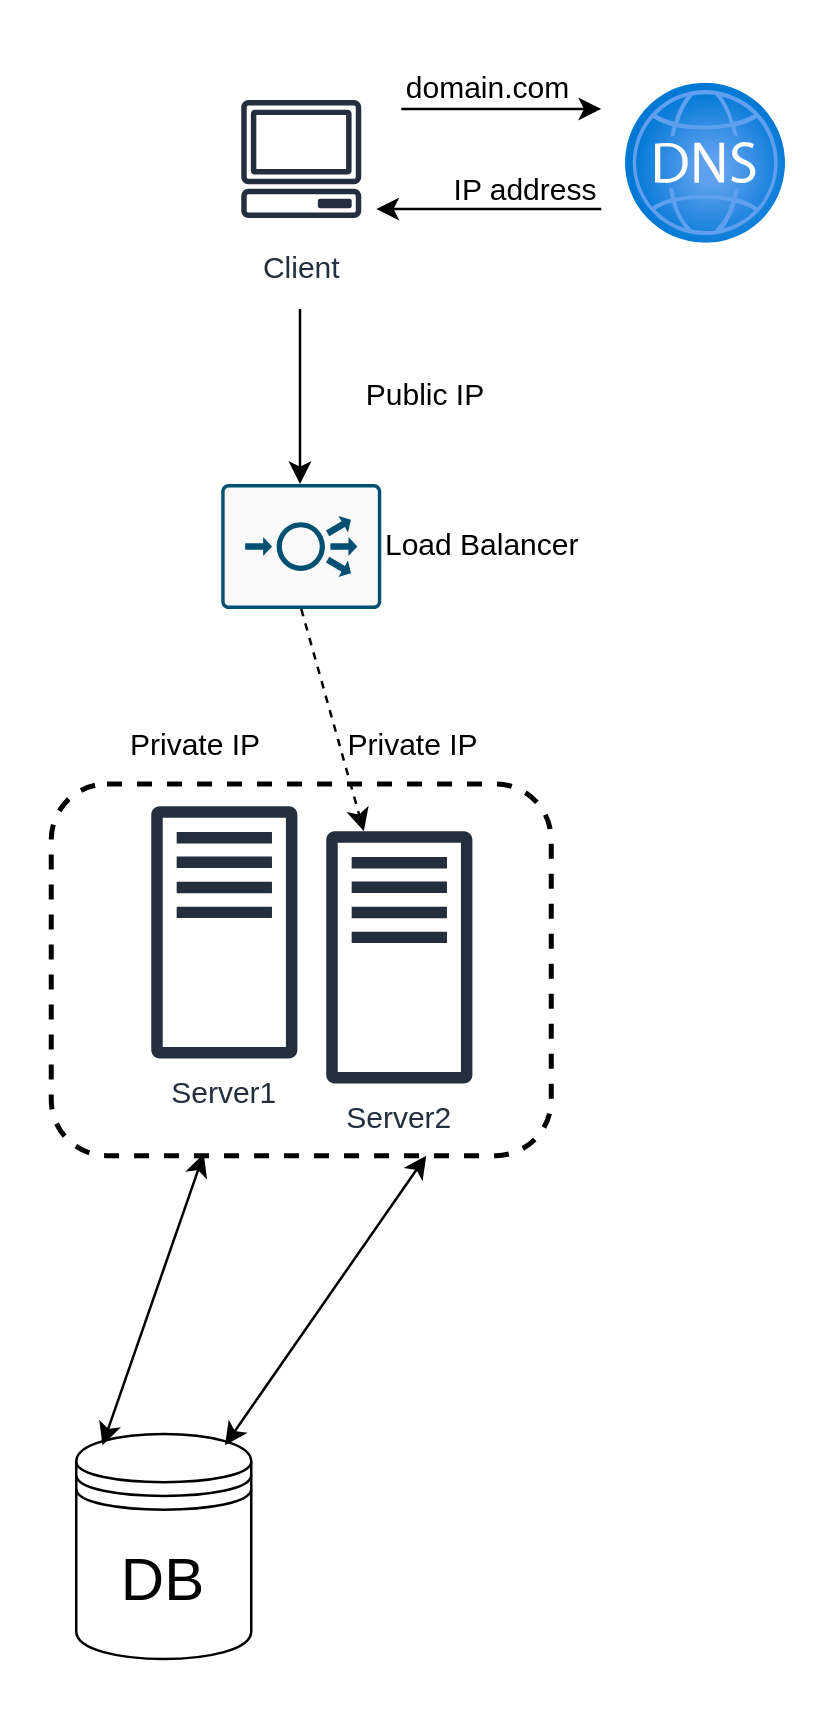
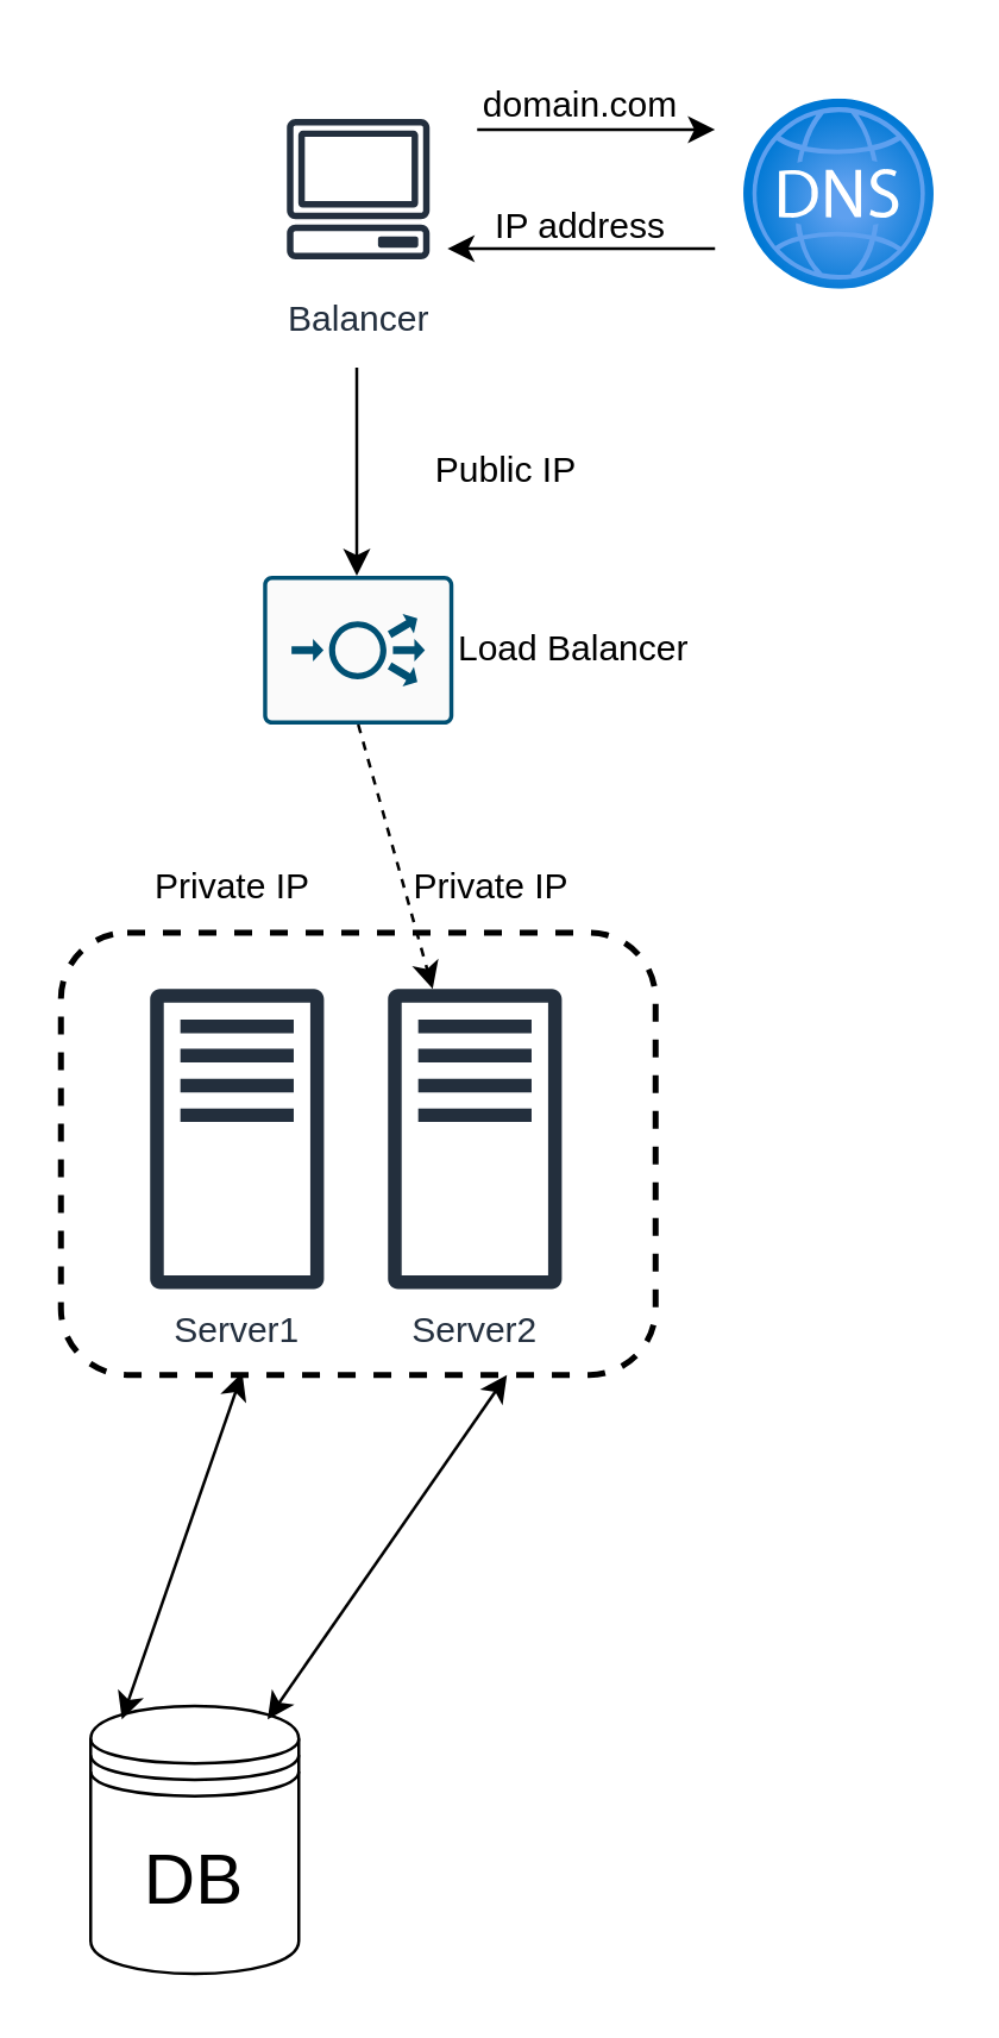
- <mxCell id="8" value="IP address" style="text;html=1;align=center;verticalAlign=middle;whiteSpace=wrap;rounded=0;" parent="1" vertex="1"><mxGeometry x="180" y="61" width="60" height="30" as="geometry" /></mxCell>
+ <mxCell id="8" value="IP address" style="text;html=1;align=center;verticalAlign=middle;whiteSpace=wrap;rounded=0;" parent="1" vertex="1"><mxGeometry x="165" y="61" width="60" height="30" as="geometry" /></mxCell>
- <mxCell id="4" value="Client" style="sketch=0;outlineConnect=0;fontColor=#232F3E;gradientColor=none;strokeColor=#232F3E;fillColor=#ffffff;dashed=0;verticalLabelPosition=bottom;verticalAlign=top;align=center;html=1;fontSize=12;fontStyle=0;aspect=fixed;shape=mxgraph.aws4.resourceIcon;resIcon=mxgraph.aws4.client;" parent="1" vertex="1"><mxGeometry x="90" y="33" width="60" height="60" as="geometry" /></mxCell>
+ <mxCell id="4" value="Balancer" style="sketch=0;outlineConnect=0;fontColor=#232F3E;gradientColor=none;strokeColor=#232F3E;fillColor=#ffffff;dashed=0;verticalLabelPosition=bottom;verticalAlign=top;align=center;html=1;fontSize=12;fontStyle=0;aspect=fixed;shape=mxgraph.aws4.resourceIcon;resIcon=mxgraph.aws4.client;" parent="1" vertex="1"><mxGeometry x="90" y="33" width="60" height="60" as="geometry" /></mxCell>
- <mxCell id="11" value="Server1" style="sketch=0;outlineConnect=0;fontColor=#232F3E;gradientColor=none;fillColor=#232F3D;strokeColor=none;dashed=0;verticalLabelPosition=bottom;verticalAlign=top;align=center;html=1;fontSize=12;fontStyle=0;aspect=fixed;pointerEvents=1;shape=mxgraph.aws4.traditional_server;strokeWidth=1;" vertex="1" parent="1"><mxGeometry x="60" y="321.67" width="58.46" height="101.33" as="geometry" /></mxCell>
+ <mxCell id="11" value="Server1" style="sketch=0;outlineConnect=0;fontColor=#232F3E;gradientColor=none;fillColor=#232F3D;strokeColor=none;dashed=0;verticalLabelPosition=bottom;verticalAlign=top;align=center;html=1;fontSize=12;fontStyle=0;aspect=fixed;pointerEvents=1;shape=mxgraph.aws4.traditional_server;strokeWidth=1;" vertex="1" parent="1"><mxGeometry x="50" y="331.67" width="58.46" height="101.33" as="geometry" /></mxCell>
